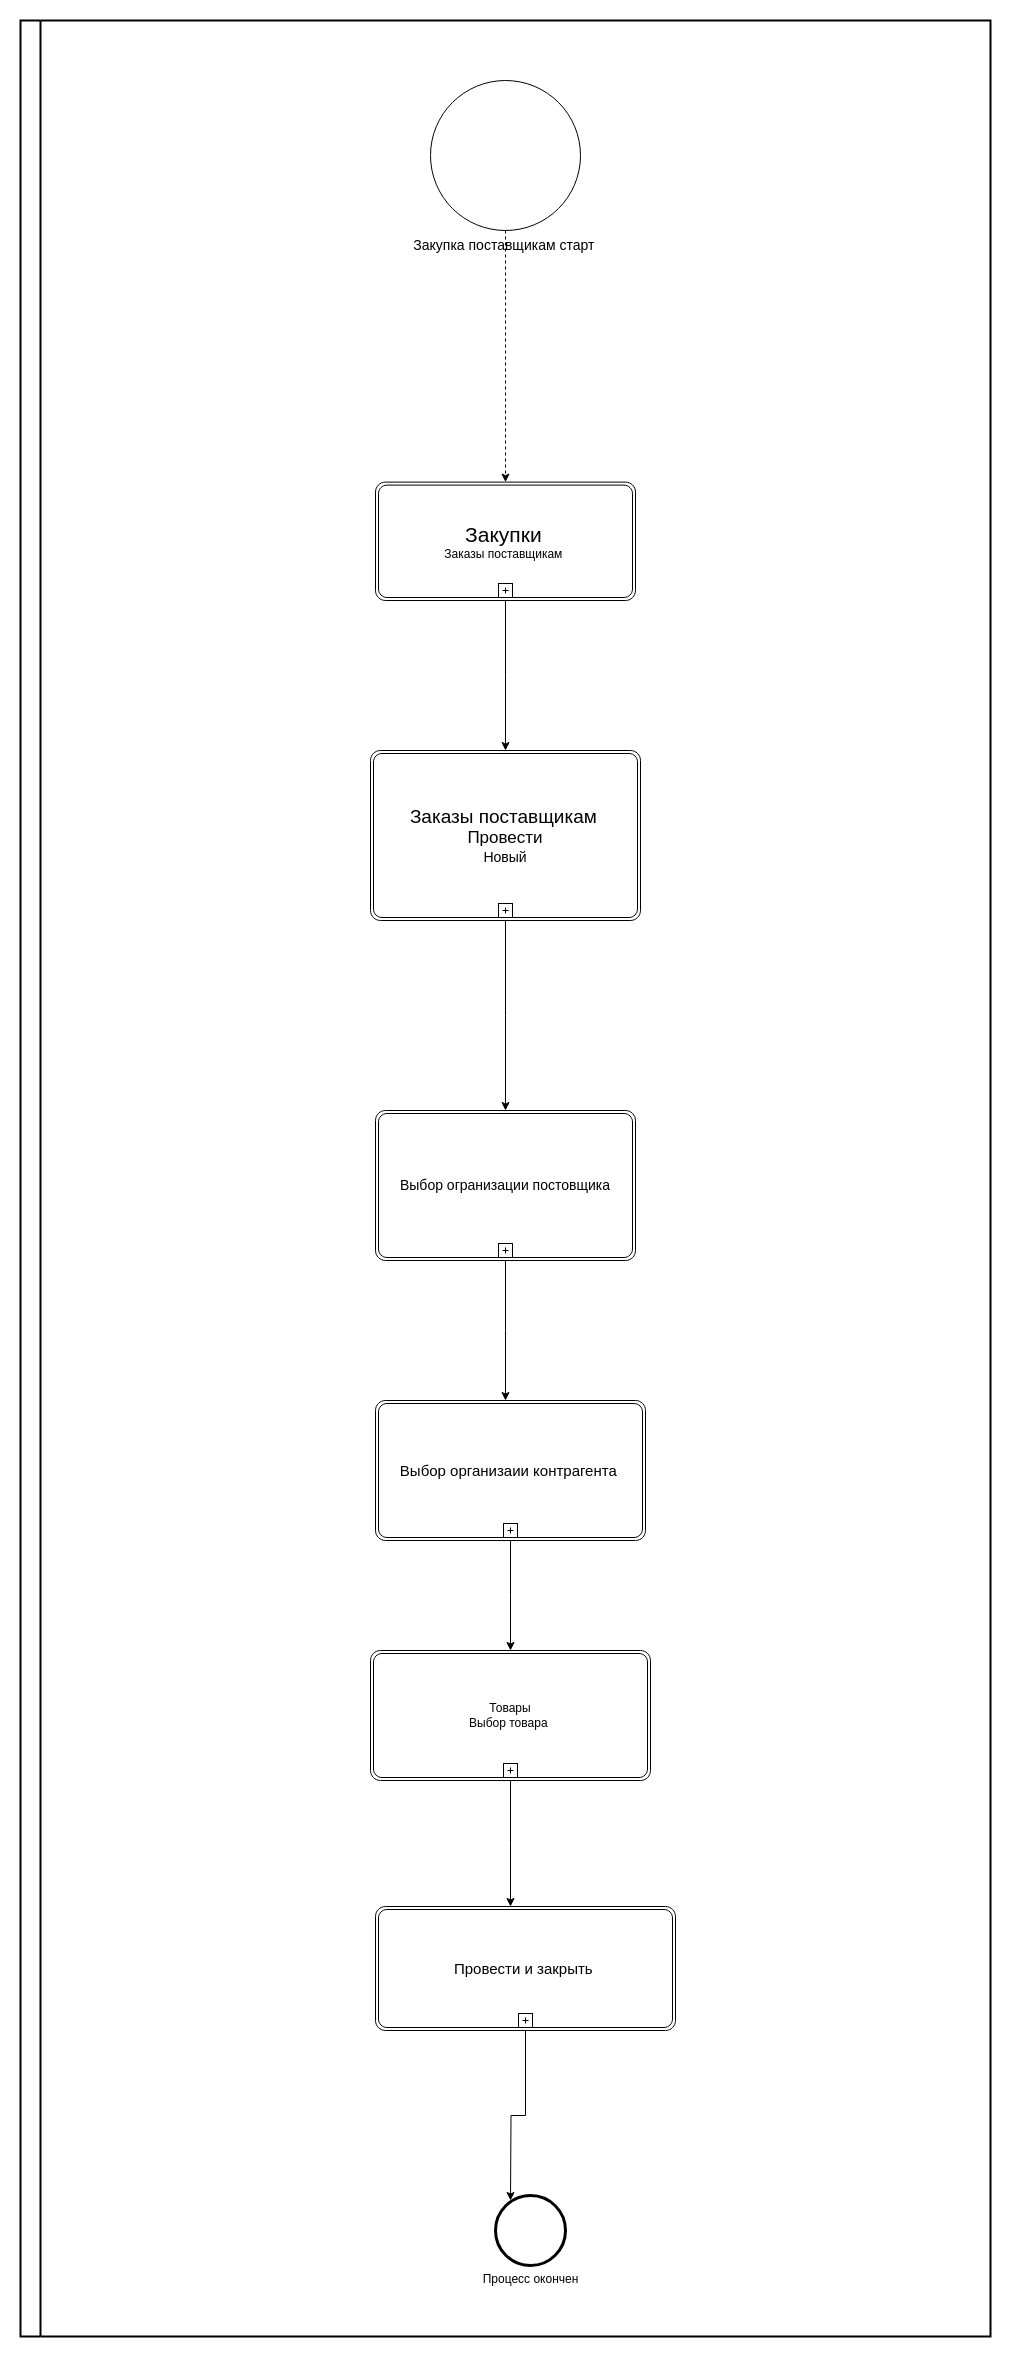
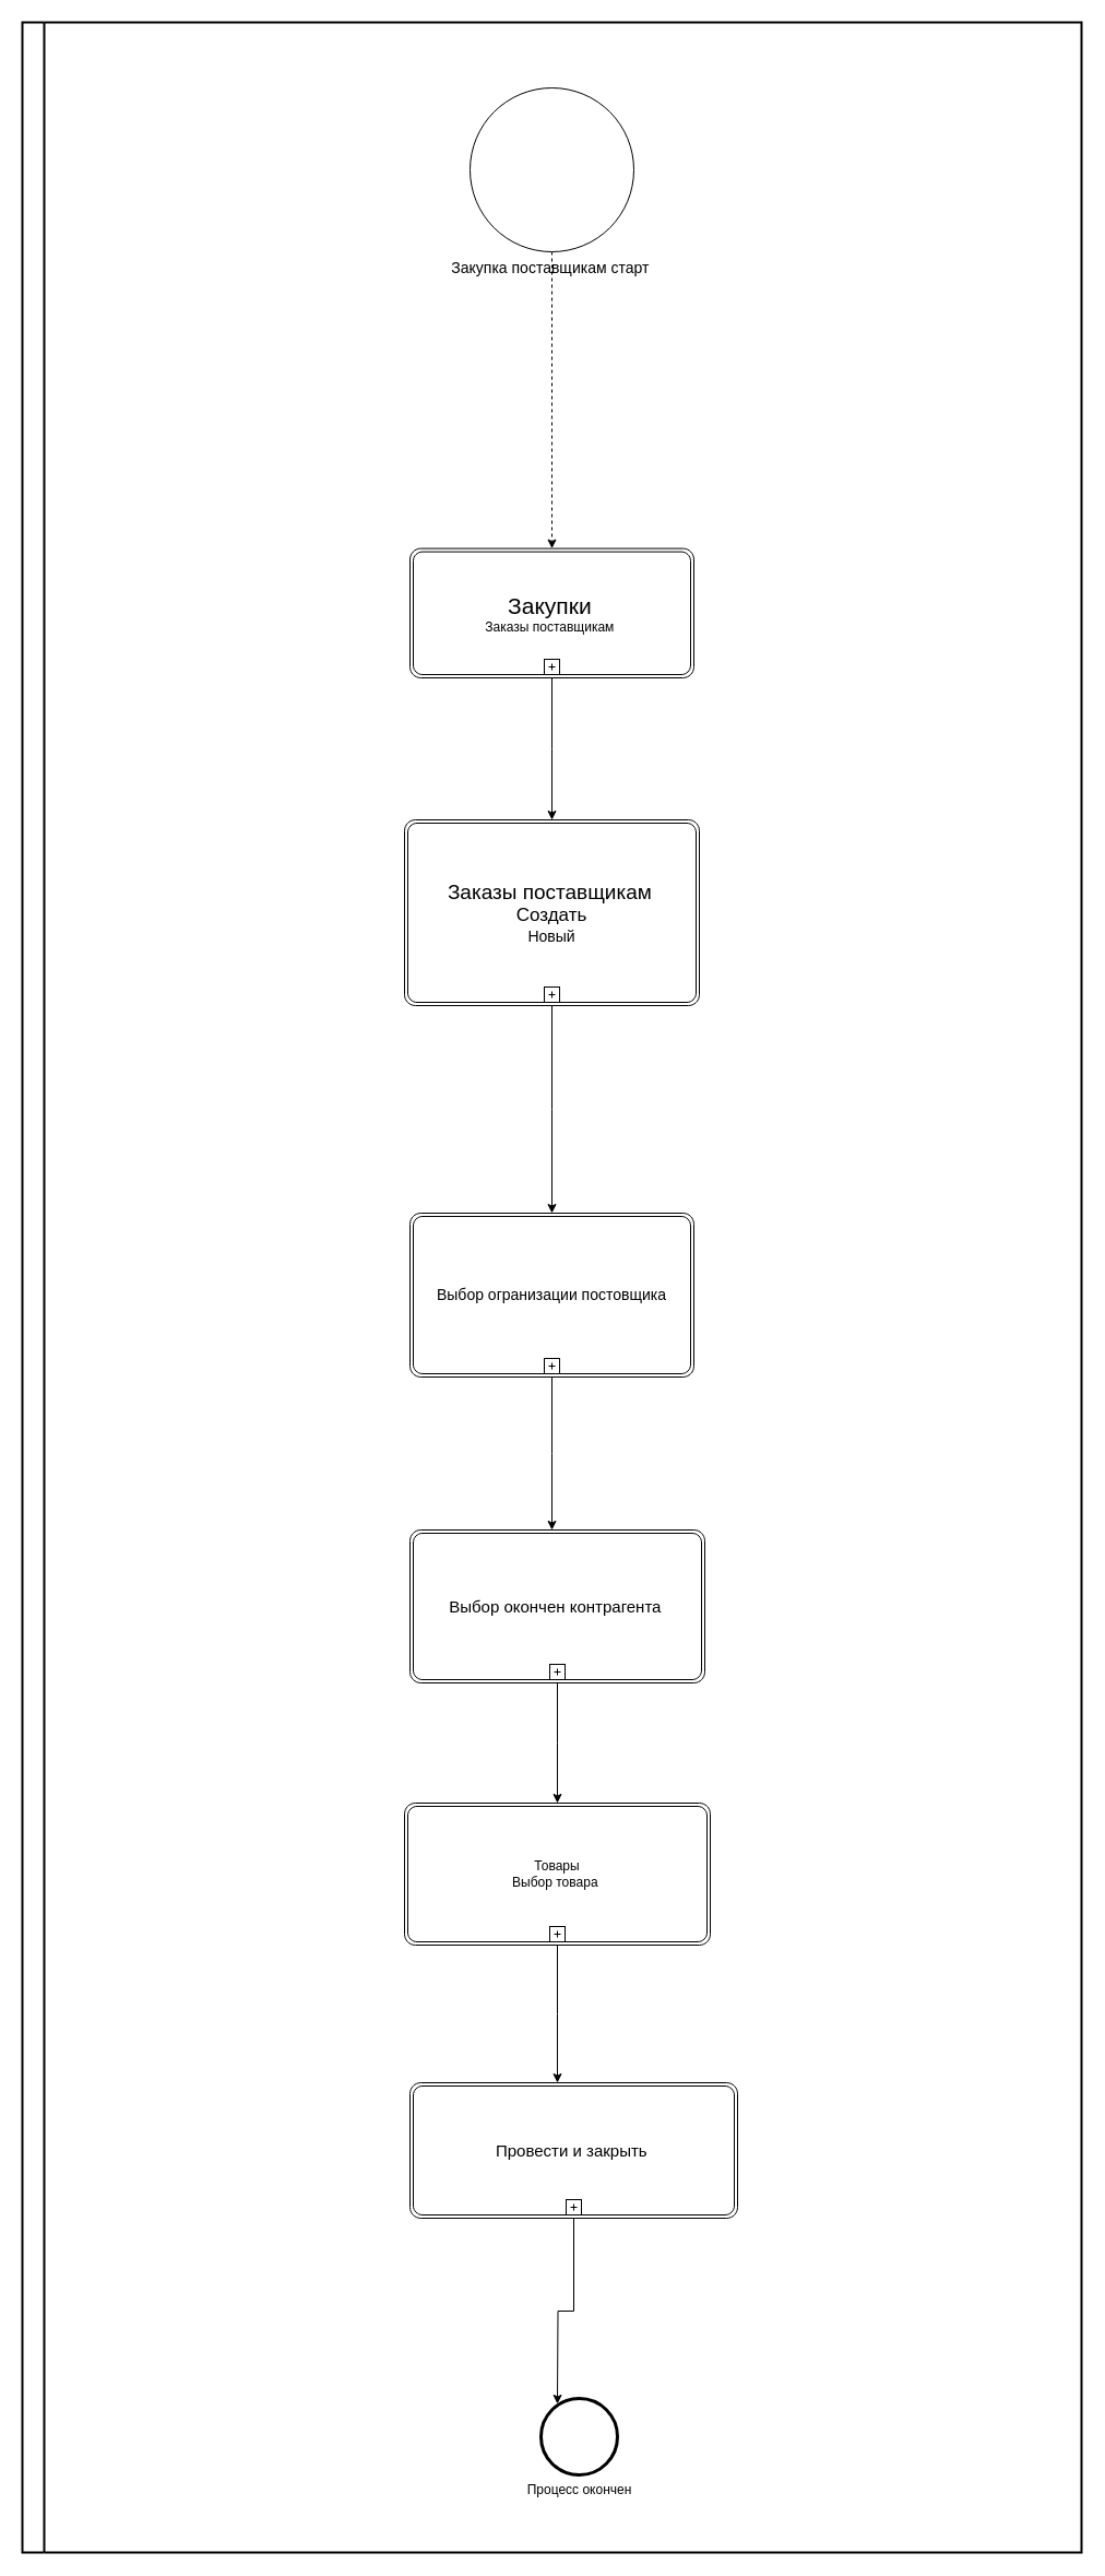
- <mxCell id="5" value="&lt;font style=&quot;font-size: 21px;&quot;&gt;Закупки&lt;/font&gt;&amp;nbsp;&lt;br&gt;Заказы поставщикам&amp;nbsp;" style="points=[[0.25,0,0],[0.5,0,0],[0.75,0,0],[1,0.25,0],[1,0.5,0],[1,0.75,0],[0.75,1,0],[0.5,1,0],[0.25,1,0],[0,0.75,0],[0,0.5,0],[0,0.25,0]];shape=mxgraph.bpmn.task;whiteSpace=wrap;rectStyle=rounded;size=10;html=1;container=1;expand=0;collapsible=0;taskMarker=abstract;bpmnShapeType=transaction;isLoopSub=1;" vertex="1" parent="2"><mxGeometry x="355" y="461.6" width="260" height="118.4" as="geometry" /></mxCell>
+ <mxCell id="5" value="&lt;font style=&quot;font-size: 21px;&quot;&gt;Закупки&lt;/font&gt;&amp;nbsp;&lt;br&gt;Заказы поставщикам&amp;nbsp;" style="points=[[0.25,0,0],[0.5,0,0],[0.75,0,0],[1,0.25,0],[1,0.5,0],[1,0.75,0],[0.75,1,0],[0.5,1,0],[0.25,1,0],[0,0.75,0],[0,0.5,0],[0,0.25,0]];shape=mxgraph.bpmn.task;whiteSpace=wrap;rectStyle=rounded;size=10;html=1;container=1;expand=0;collapsible=0;taskMarker=abstract;bpmnShapeType=transaction;isLoopSub=1;" vertex="1" parent="2"><mxGeometry x="355" y="481.6" width="260" height="118.4" as="geometry" /></mxCell>
- <mxCell id="8" value="&lt;font style=&quot;font-size: 19px;&quot;&gt;Заказы поставщикам&lt;/font&gt;&amp;nbsp;&lt;br&gt;&lt;font style=&quot;&quot;&gt;&lt;span style=&quot;font-size: 17px;&quot;&gt;Провести&lt;/span&gt;&lt;br&gt;&lt;font style=&quot;font-size: 14px;&quot;&gt;Новый&lt;/font&gt;&lt;br&gt;&lt;/font&gt;" style="points=[[0.25,0,0],[0.5,0,0],[0.75,0,0],[1,0.25,0],[1,0.5,0],[1,0.75,0],[0.75,1,0],[0.5,1,0],[0.25,1,0],[0,0.75,0],[0,0.5,0],[0,0.25,0]];shape=mxgraph.bpmn.task;whiteSpace=wrap;rectStyle=rounded;size=10;html=1;container=1;expand=0;collapsible=0;taskMarker=abstract;bpmnShapeType=transaction;isLoopSub=1;" vertex="1" parent="2"><mxGeometry x="350" y="730" width="270" height="170" as="geometry" /></mxCell>
+ <mxCell id="8" value="&lt;font style=&quot;font-size: 19px;&quot;&gt;Заказы поставщикам&lt;/font&gt;&amp;nbsp;&lt;br&gt;&lt;font style=&quot;&quot;&gt;&lt;span style=&quot;font-size: 17px;&quot;&gt;Создать&lt;/span&gt;&lt;br&gt;&lt;font style=&quot;font-size: 14px;&quot;&gt;Новый&lt;/font&gt;&lt;br&gt;&lt;/font&gt;" style="points=[[0.25,0,0],[0.5,0,0],[0.75,0,0],[1,0.25,0],[1,0.5,0],[1,0.75,0],[0.75,1,0],[0.5,1,0],[0.25,1,0],[0,0.75,0],[0,0.5,0],[0,0.25,0]];shape=mxgraph.bpmn.task;whiteSpace=wrap;rectStyle=rounded;size=10;html=1;container=1;expand=0;collapsible=0;taskMarker=abstract;bpmnShapeType=transaction;isLoopSub=1;" vertex="1" parent="2"><mxGeometry x="350" y="730" width="270" height="170" as="geometry" /></mxCell>
- <mxCell id="12" value="&lt;font style=&quot;font-size: 15px;&quot;&gt;Выбор организаии контрагента&lt;/font&gt;&amp;nbsp;" style="points=[[0.25,0,0],[0.5,0,0],[0.75,0,0],[1,0.25,0],[1,0.5,0],[1,0.75,0],[0.75,1,0],[0.5,1,0],[0.25,1,0],[0,0.75,0],[0,0.5,0],[0,0.25,0]];shape=mxgraph.bpmn.task;whiteSpace=wrap;rectStyle=rounded;size=10;html=1;container=1;expand=0;collapsible=0;taskMarker=abstract;bpmnShapeType=transaction;isLoopSub=1;" vertex="1" parent="2"><mxGeometry x="355" y="1380" width="270" height="140" as="geometry" /></mxCell>
+ <mxCell id="12" value="&lt;font style=&quot;font-size: 15px;&quot;&gt;Выбор окончен контрагента&lt;/font&gt;&amp;nbsp;" style="points=[[0.25,0,0],[0.5,0,0],[0.75,0,0],[1,0.25,0],[1,0.5,0],[1,0.75,0],[0.75,1,0],[0.5,1,0],[0.25,1,0],[0,0.75,0],[0,0.5,0],[0,0.25,0]];shape=mxgraph.bpmn.task;whiteSpace=wrap;rectStyle=rounded;size=10;html=1;container=1;expand=0;collapsible=0;taskMarker=abstract;bpmnShapeType=transaction;isLoopSub=1;" vertex="1" parent="2"><mxGeometry x="355" y="1380" width="270" height="140" as="geometry" /></mxCell>
